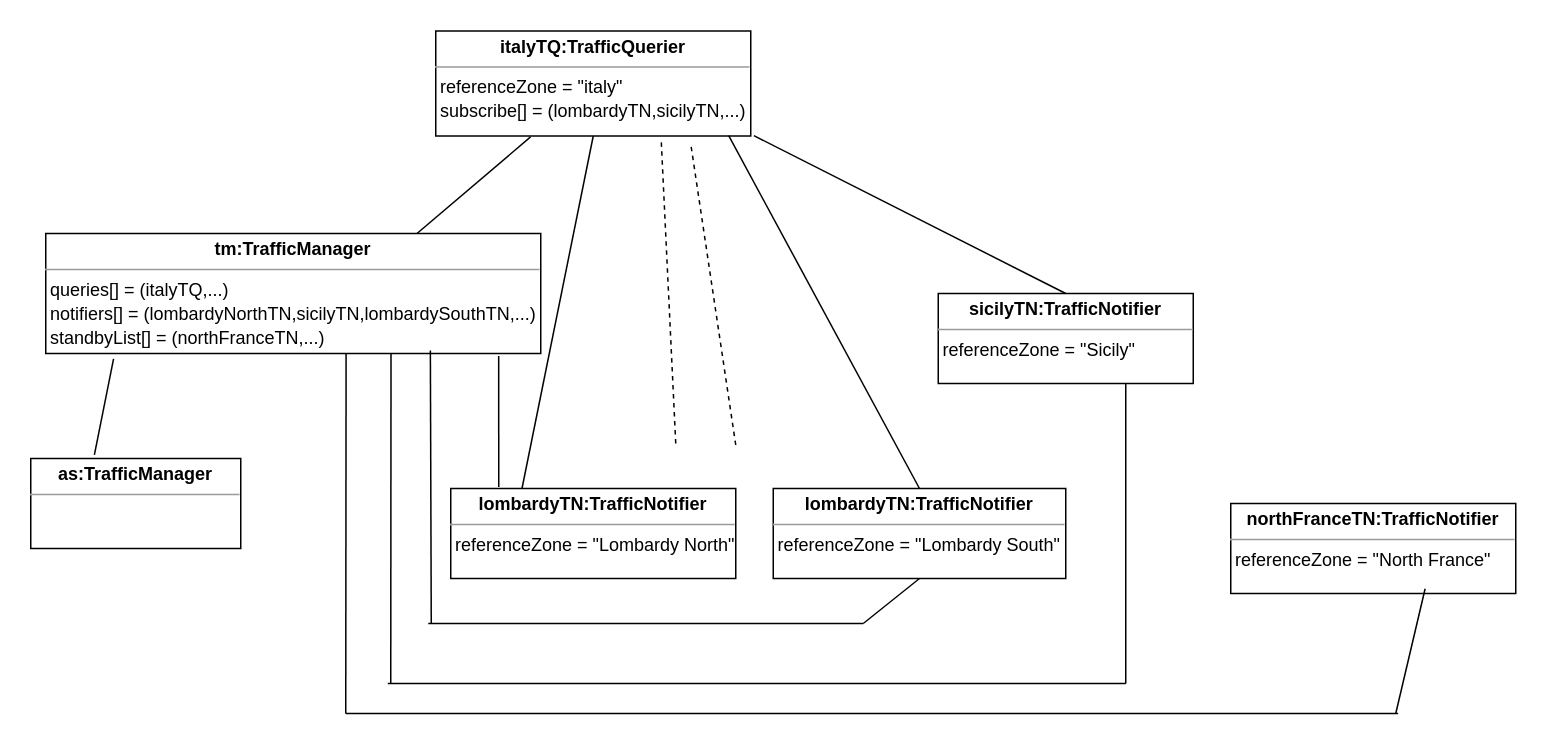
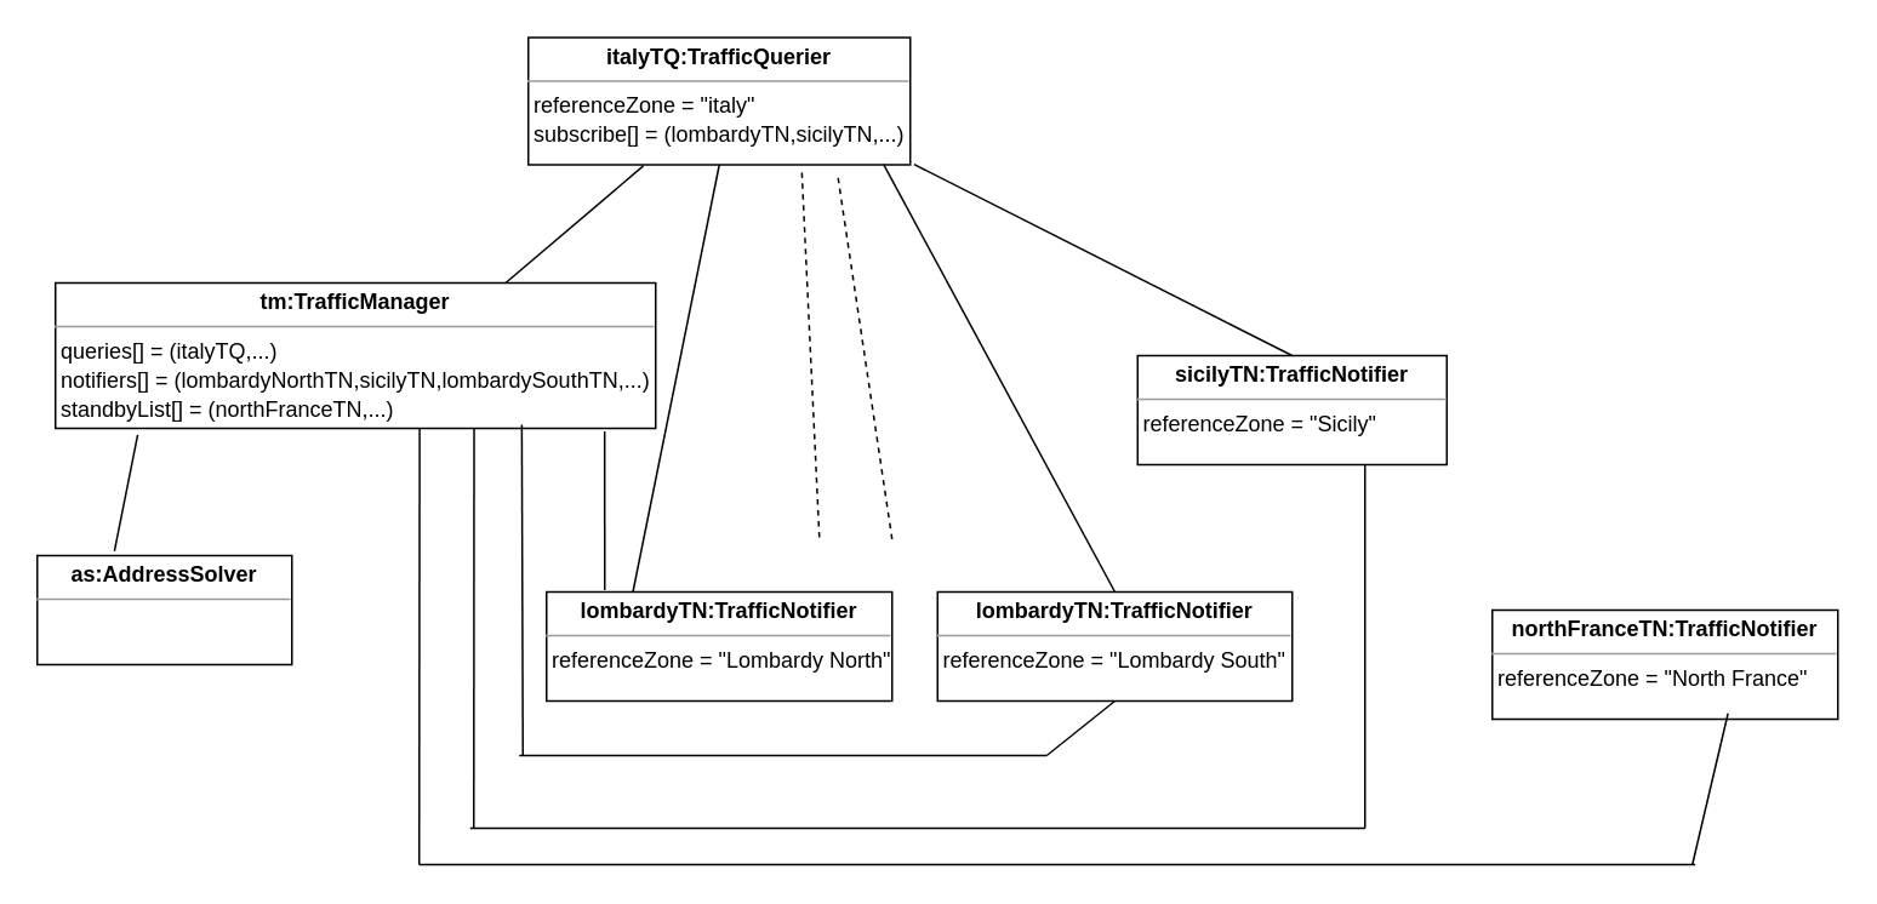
- <mxCell id="4" value="&lt;p style=&quot;margin: 0px ; margin-top: 4px ; text-align: center&quot;&gt;&lt;b&gt;as:TrafficManager&lt;/b&gt;&lt;/p&gt;&lt;hr size=&quot;1&quot;&gt;&lt;div style=&quot;height: 2px&quot;&gt;&lt;/div&gt;" style="verticalAlign=top;align=left;overflow=fill;fontSize=12;fontFamily=Helvetica;html=1;" vertex="1" parent="1"><mxGeometry x="20" y="305" width="140" height="60" as="geometry" /></mxCell>
+ <mxCell id="4" value="&lt;p style=&quot;margin: 0px ; margin-top: 4px ; text-align: center&quot;&gt;&lt;b&gt;as:AddressSolver&lt;/b&gt;&lt;/p&gt;&lt;hr size=&quot;1&quot;&gt;&lt;div style=&quot;height: 2px&quot;&gt;&lt;/div&gt;" style="verticalAlign=top;align=left;overflow=fill;fontSize=12;fontFamily=Helvetica;html=1;" vertex="1" parent="1"><mxGeometry x="20" y="305" width="140" height="60" as="geometry" /></mxCell>
